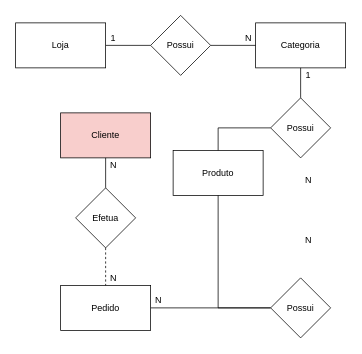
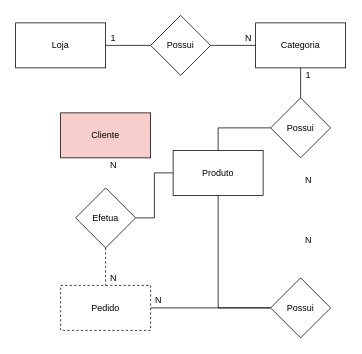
- <mxCell id="14" style="edgeStyle=orthogonalEdgeStyle;rounded=0;orthogonalLoop=1;jettySize=auto;html=1;entryX=0.5;entryY=1;entryDx=0;entryDy=0;endArrow=none;endFill=0;" edge="1" parent="1" source="16" target="6"><mxGeometry relative="1" as="geometry" /></mxCell>
+ <mxCell id="14" style="edgeStyle=orthogonalEdgeStyle;rounded=0;orthogonalLoop=1;jettySize=auto;html=1;endArrow=none;endFill=0;" edge="1" parent="1" source="16" target="5"><mxGeometry relative="1" as="geometry" /></mxCell>
- <mxCell id="8" value="Pedido" style="rounded=0;whiteSpace=wrap;html=1;" vertex="1" parent="1"><mxGeometry x="80" y="380" width="120" height="60" as="geometry" /></mxCell>
+ <mxCell id="8" value="Pedido" style="rounded=0;whiteSpace=wrap;html=1;dashed=1;" vertex="1" parent="1"><mxGeometry x="80" y="380" width="120" height="60" as="geometry" /></mxCell>
